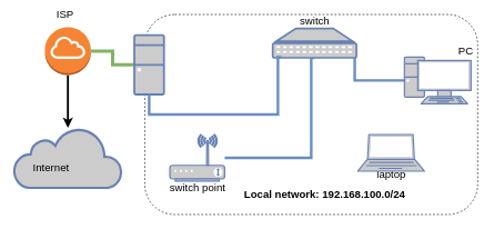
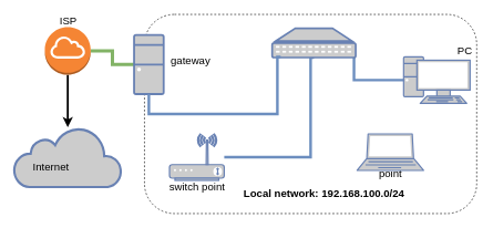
- <mxCell id="10" value="ISP" style="text;html=1;align=center;verticalAlign=middle;resizable=0;points=[];autosize=1;strokeColor=none;fillColor=none;fontSize=16;fontStyle=0" parent="1" vertex="1"><mxGeometry x="76.5" y="10" width="40" height="20" as="geometry" /></mxCell>
+ <mxCell id="10" value="ISP" style="text;html=1;align=center;verticalAlign=middle;resizable=0;points=[];autosize=1;strokeColor=none;fillColor=none;fontSize=16;fontStyle=0" parent="1" vertex="1"><mxGeometry x="81.5" y="20" width="40" height="20" as="geometry" /></mxCell>
- <mxCell id="12" value="switch" style="text;html=1;align=center;verticalAlign=middle;resizable=0;points=[];autosize=1;strokeColor=none;fillColor=none;fontSize=16;fontStyle=0" parent="1" vertex="1"><mxGeometry x="442" y="21" width="60" height="20" as="geometry" /></mxCell>
+ <mxCell id="11" value="gateway" style="text;html=1;align=center;verticalAlign=middle;resizable=0;points=[];autosize=1;strokeColor=none;fillColor=none;fontSize=16;fontStyle=0" parent="1" vertex="1"><mxGeometry x="245.83" y="81" width="80" height="20" as="geometry" /></mxCell>
- <mxCell id="14" value="laptop" style="text;html=1;align=center;verticalAlign=middle;resizable=0;points=[];autosize=1;strokeColor=none;fillColor=none;fontSize=16;fontStyle=0" parent="1" vertex="1"><mxGeometry x="557" y="251" width="60" height="20" as="geometry" /></mxCell>
+ <mxCell id="14" value="point" style="text;html=1;align=center;verticalAlign=middle;resizable=0;points=[];autosize=1;strokeColor=none;fillColor=none;fontSize=16;fontStyle=0" parent="1" vertex="1"><mxGeometry x="557" y="251" width="60" height="20" as="geometry" /></mxCell>
